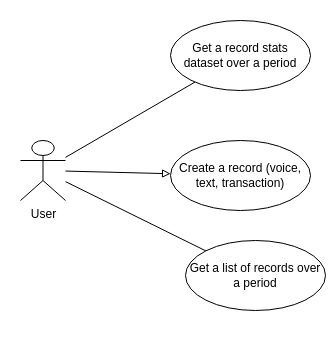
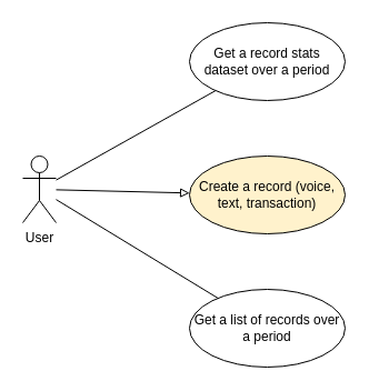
- <mxCell id="5" value="User" style="shape=umlActor;verticalLabelPosition=bottom;verticalAlign=top;html=1;" vertex="1" parent="1"><mxGeometry x="20" y="140" width="45" height="60" as="geometry" /></mxCell>
+ <mxCell id="5" value="User" style="shape=umlActor;verticalLabelPosition=bottom;verticalAlign=top;html=1;" vertex="1" parent="1"><mxGeometry x="20" y="140" width="30" height="60" as="geometry" /></mxCell>
- <mxCell id="6" value="Create a record (voice, text, transaction)" style="ellipse;whiteSpace=wrap;html=1;" vertex="1" parent="1"><mxGeometry x="170" y="140" width="140" height="70" as="geometry" /></mxCell>
+ <mxCell id="6" value="Create a record (voice, text, transaction)" style="ellipse;whiteSpace=wrap;html=1;fillColor=#fff2cc;" vertex="1" parent="1"><mxGeometry x="170" y="140" width="140" height="70" as="geometry" /></mxCell>
- <mxCell id="7" value="Get a list of records over a period" style="ellipse;whiteSpace=wrap;html=1;" vertex="1" parent="1"><mxGeometry x="185" y="240" width="140" height="70" as="geometry" /></mxCell>
+ <mxCell id="7" value="Get a list of records over a period" style="ellipse;whiteSpace=wrap;html=1;" vertex="1" parent="1"><mxGeometry x="170" y="260" width="140" height="70" as="geometry" /></mxCell>
